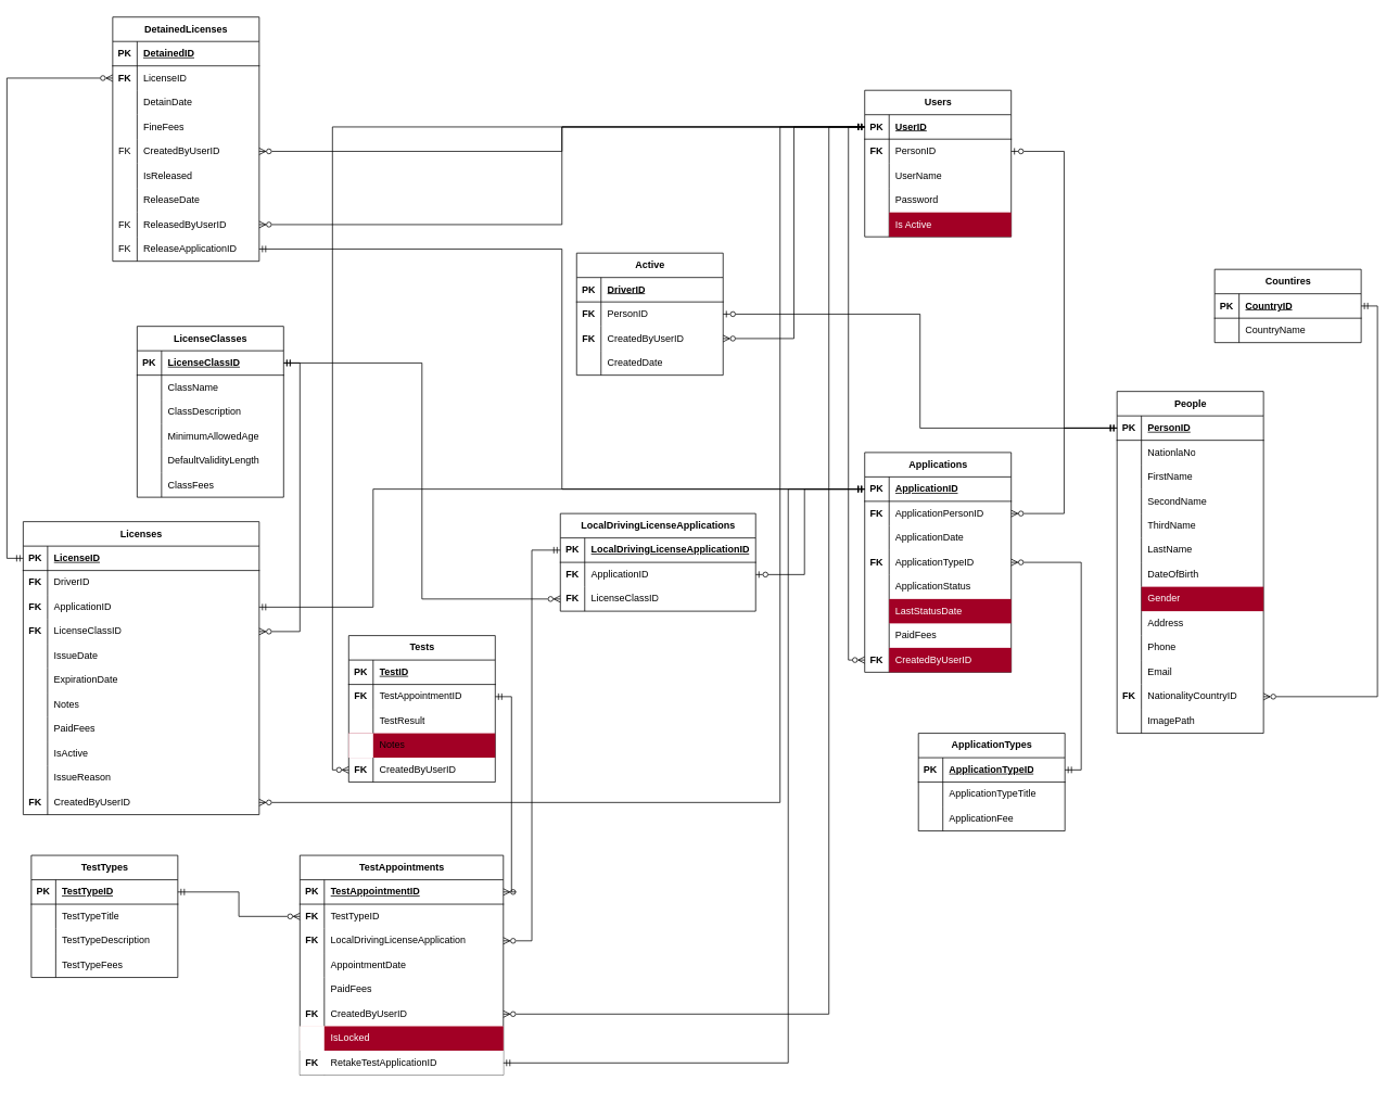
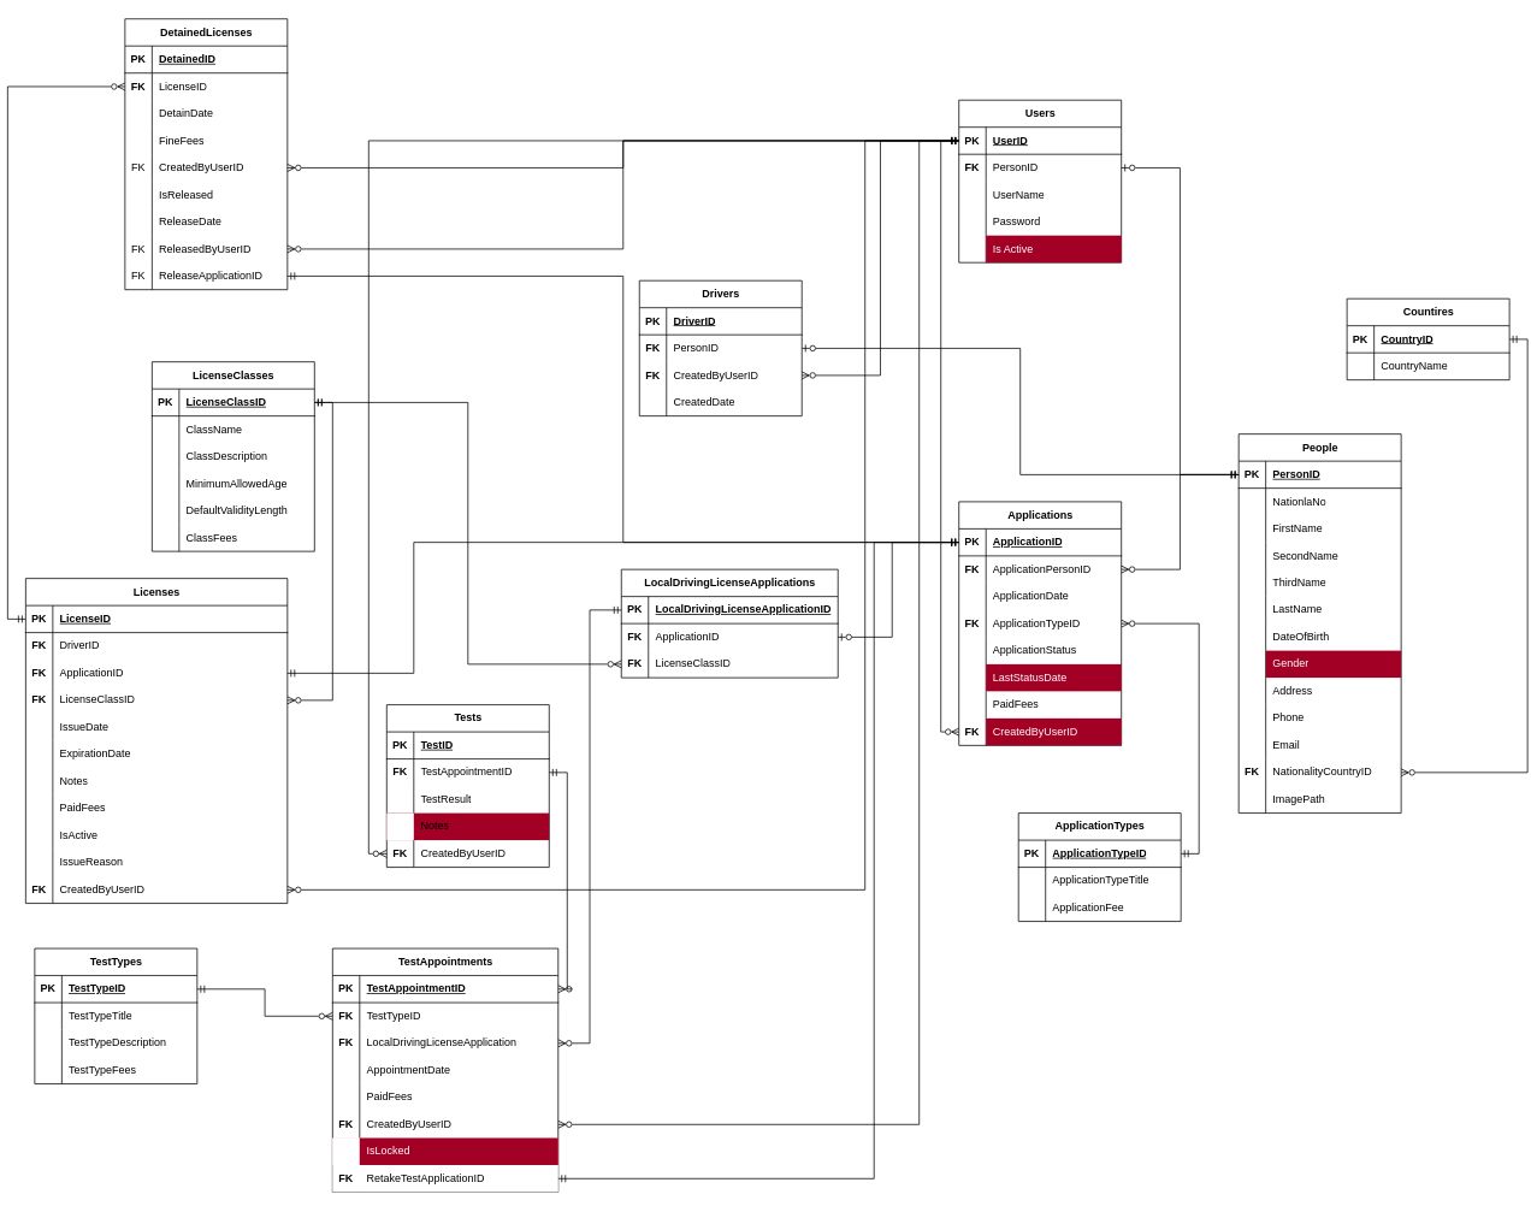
- <mxCell id="183" value="Active" style="shape=table;startSize=30;container=1;collapsible=1;childLayout=tableLayout;fixedRows=1;rowLines=0;fontStyle=1;align=center;resizeLast=1;html=1;" parent="1" vertex="1"><mxGeometry x="700" y="310" width="180" height="150" as="geometry" /></mxCell>
+ <mxCell id="183" value="Drivers" style="shape=table;startSize=30;container=1;collapsible=1;childLayout=tableLayout;fixedRows=1;rowLines=0;fontStyle=1;align=center;resizeLast=1;html=1;" parent="1" vertex="1"><mxGeometry x="700" y="310" width="180" height="150" as="geometry" /></mxCell>
